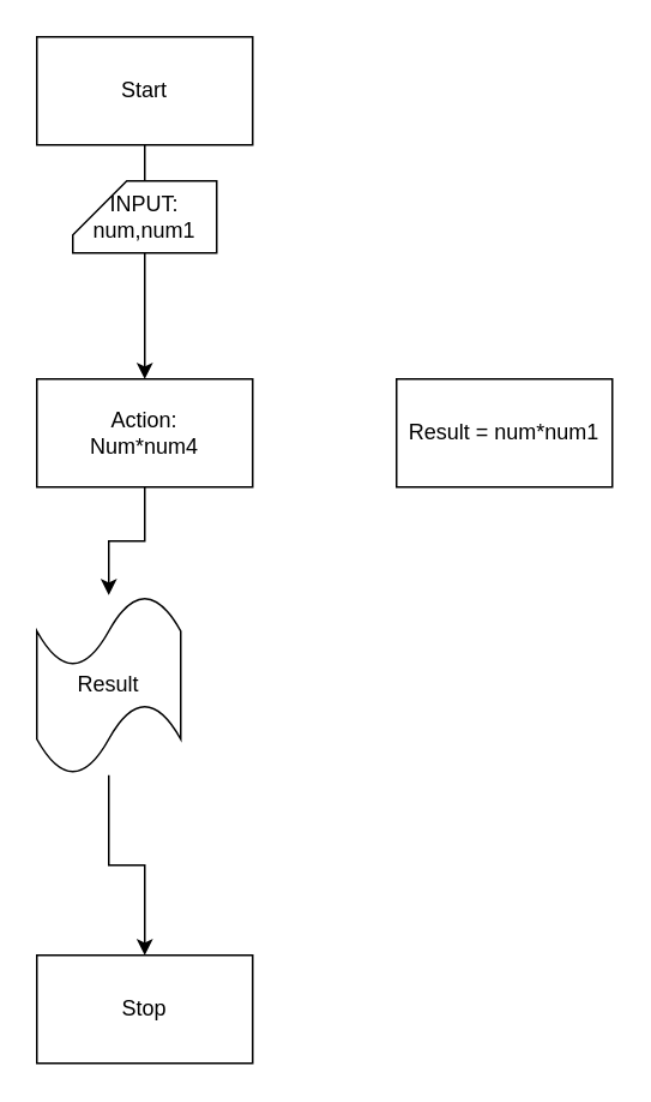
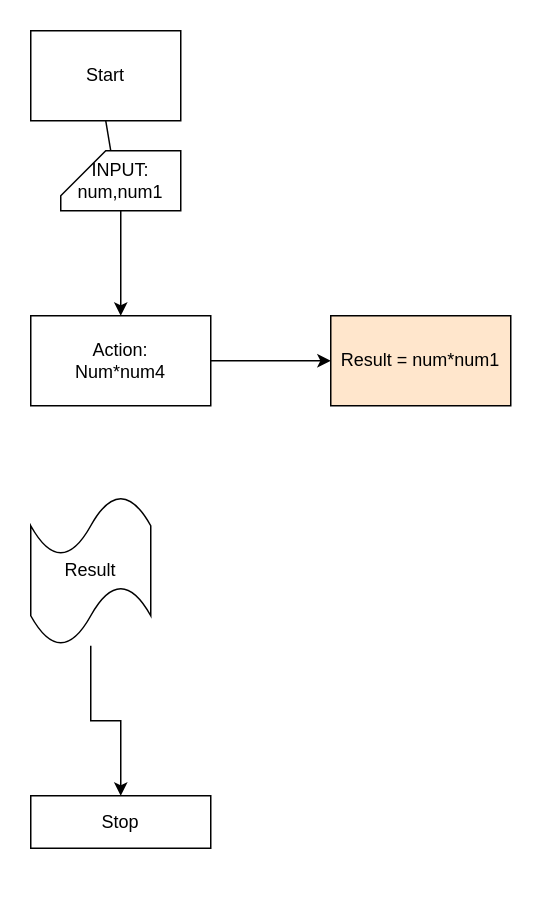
- <mxCell id="2" value="Start" style="rounded=0;whiteSpace=wrap;html=1;" vertex="1" parent="1"><mxGeometry x="20" y="20" width="120" height="60" as="geometry" /></mxCell>
+ <mxCell id="2" value="Start" style="rounded=0;whiteSpace=wrap;html=1;" vertex="1" parent="1"><mxGeometry x="20" y="20" width="100" height="60" as="geometry" /></mxCell>
+ <mxCell id="6" value="" style="edgeStyle=orthogonalEdgeStyle;rounded=0;orthogonalLoop=1;jettySize=auto;html=1;" edge="1" parent="1" source="8" target="9"><mxGeometry relative="1" as="geometry" /></mxCell>
- <mxCell id="9" value="Result = num*num1" style="whiteSpace=wrap;html=1;" vertex="1" parent="1"><mxGeometry x="220" y="210" width="120" height="60" as="geometry" /></mxCell>
+ <mxCell id="9" value="Result = num*num1" style="whiteSpace=wrap;html=1;fillColor=#ffe6cc;" vertex="1" parent="1"><mxGeometry x="220" y="210" width="120" height="60" as="geometry" /></mxCell>
- <mxCell id="7" value="" style="edgeStyle=orthogonalEdgeStyle;rounded=0;orthogonalLoop=1;jettySize=auto;html=1;" edge="1" parent="1" source="8" target="11"><mxGeometry relative="1" as="geometry" /></mxCell>
- <mxCell id="12" value="Stop" style="whiteSpace=wrap;html=1;" vertex="1" parent="1"><mxGeometry x="20" y="530" width="120" height="60" as="geometry" /></mxCell>
+ <mxCell id="12" value="Stop" style="whiteSpace=wrap;html=1;" vertex="1" parent="1"><mxGeometry x="20" y="530" width="120" height="35" as="geometry" /></mxCell>
